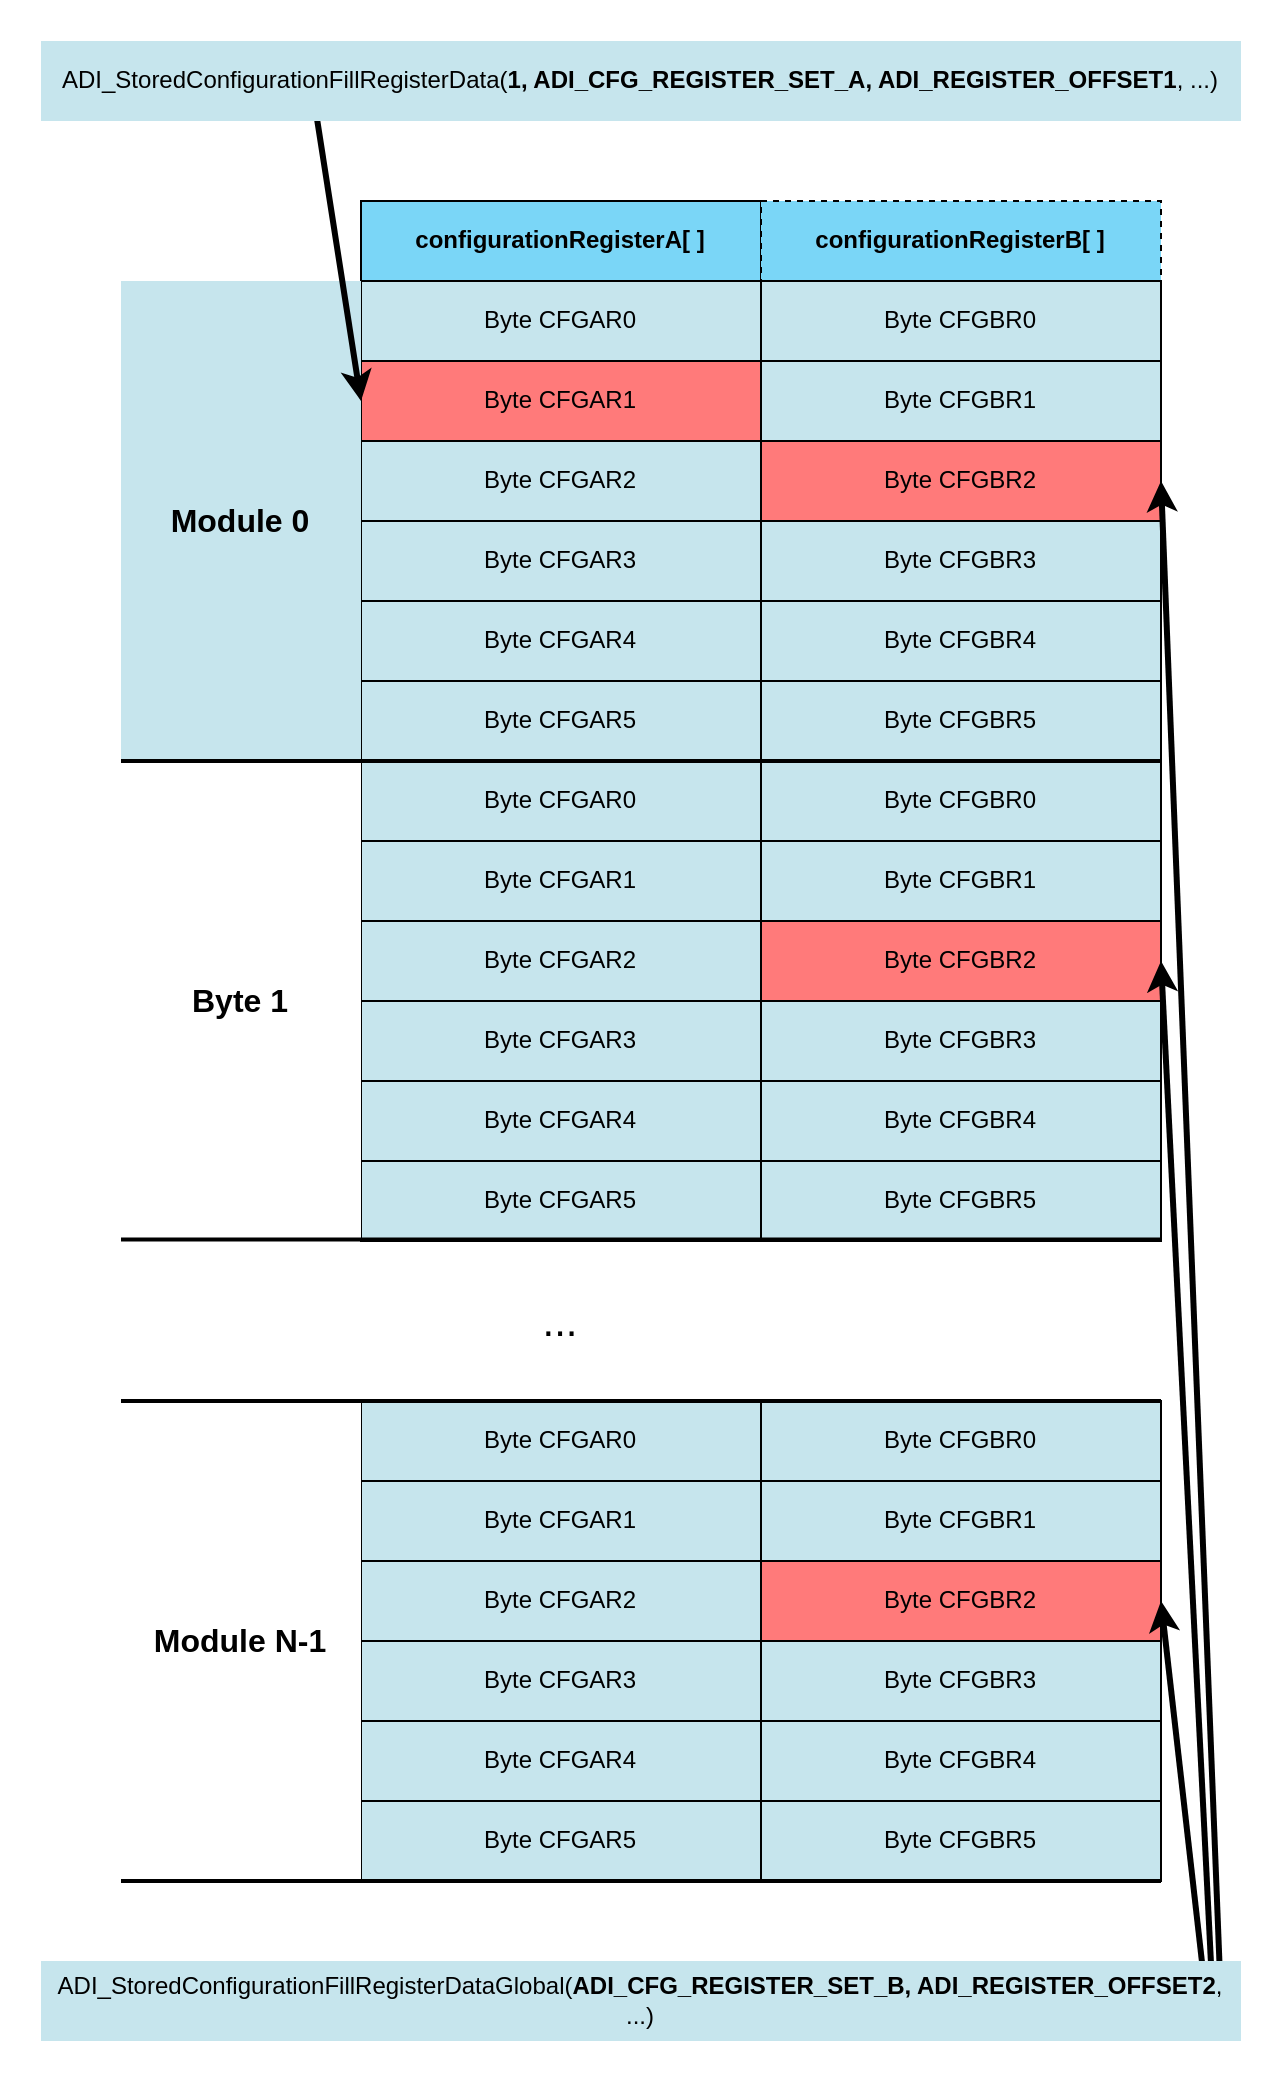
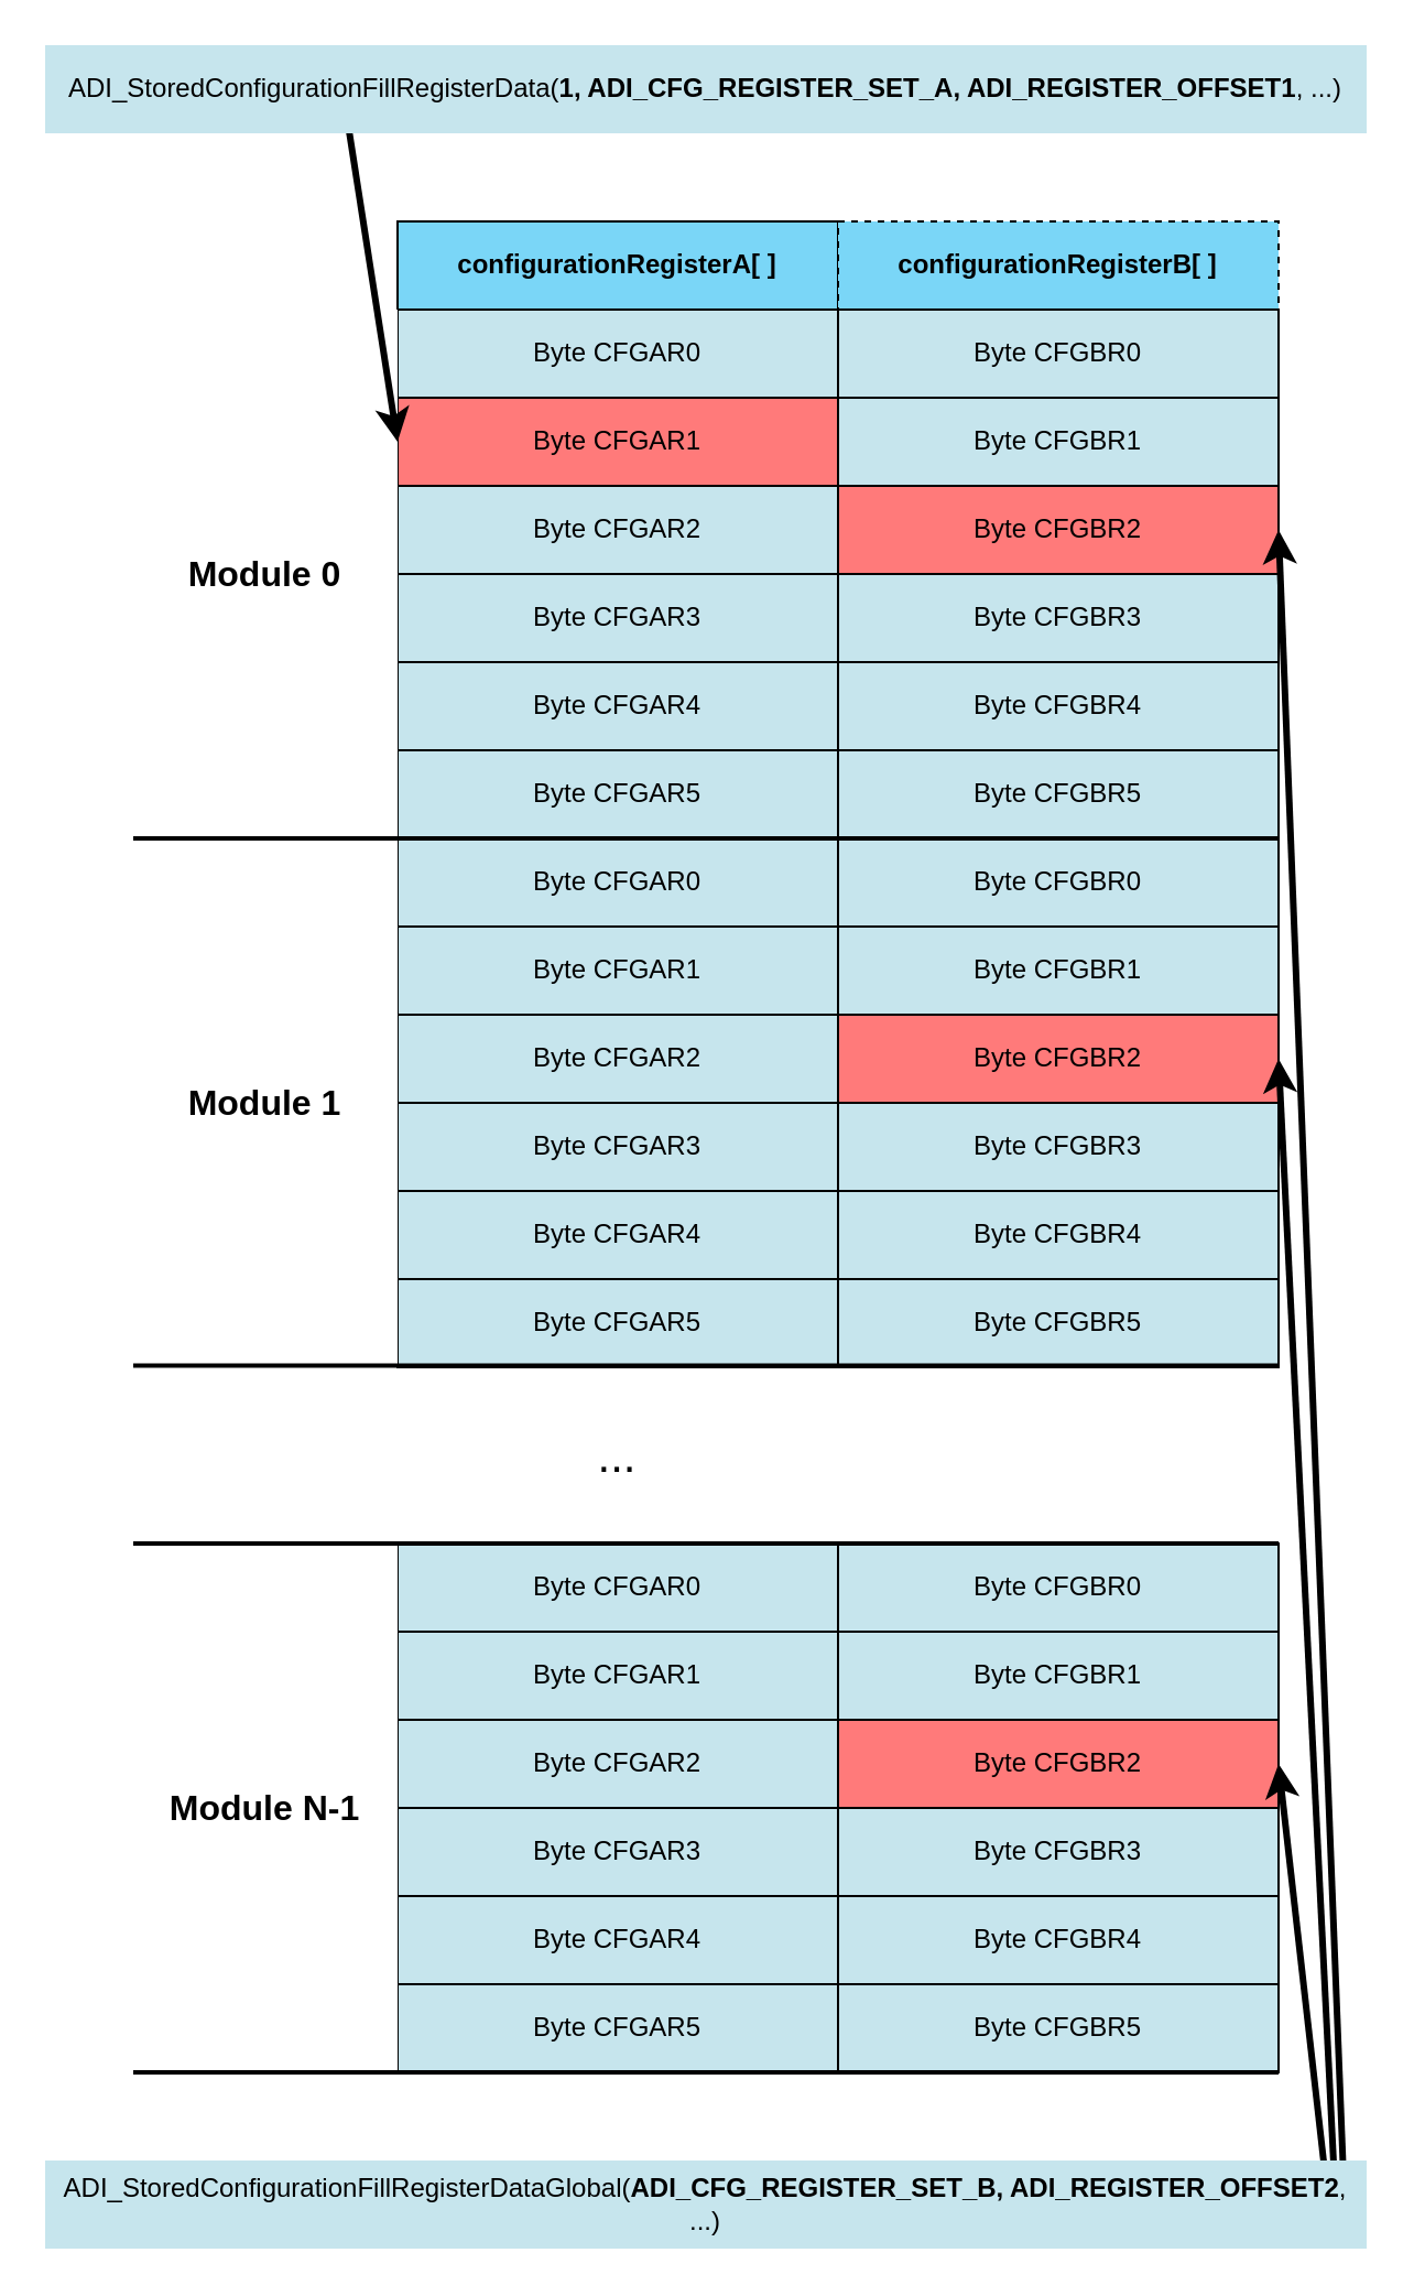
- <mxCell id="23" value="Module 0" style="rounded=0;whiteSpace=wrap;html=1;strokeColor=none;fontSize=16;fontStyle=1;fillColor=#c6e5ed;" vertex="1" parent="1"><mxGeometry x="60" y="140" width="120" height="240" as="geometry" /></mxCell>
+ <mxCell id="23" value="Module 0" style="rounded=0;whiteSpace=wrap;html=1;strokeColor=none;fontSize=16;fontStyle=1" vertex="1" parent="1"><mxGeometry x="60" y="140" width="120" height="240" as="geometry" /></mxCell>
- <mxCell id="24" value="Byte 1" style="rounded=0;whiteSpace=wrap;html=1;strokeColor=none;fontSize=16;fontStyle=1" vertex="1" parent="1"><mxGeometry x="60" y="380" width="120" height="240" as="geometry" /></mxCell>
+ <mxCell id="24" value="Module 1" style="rounded=0;whiteSpace=wrap;html=1;strokeColor=none;fontSize=16;fontStyle=1" vertex="1" parent="1"><mxGeometry x="60" y="380" width="120" height="240" as="geometry" /></mxCell>
